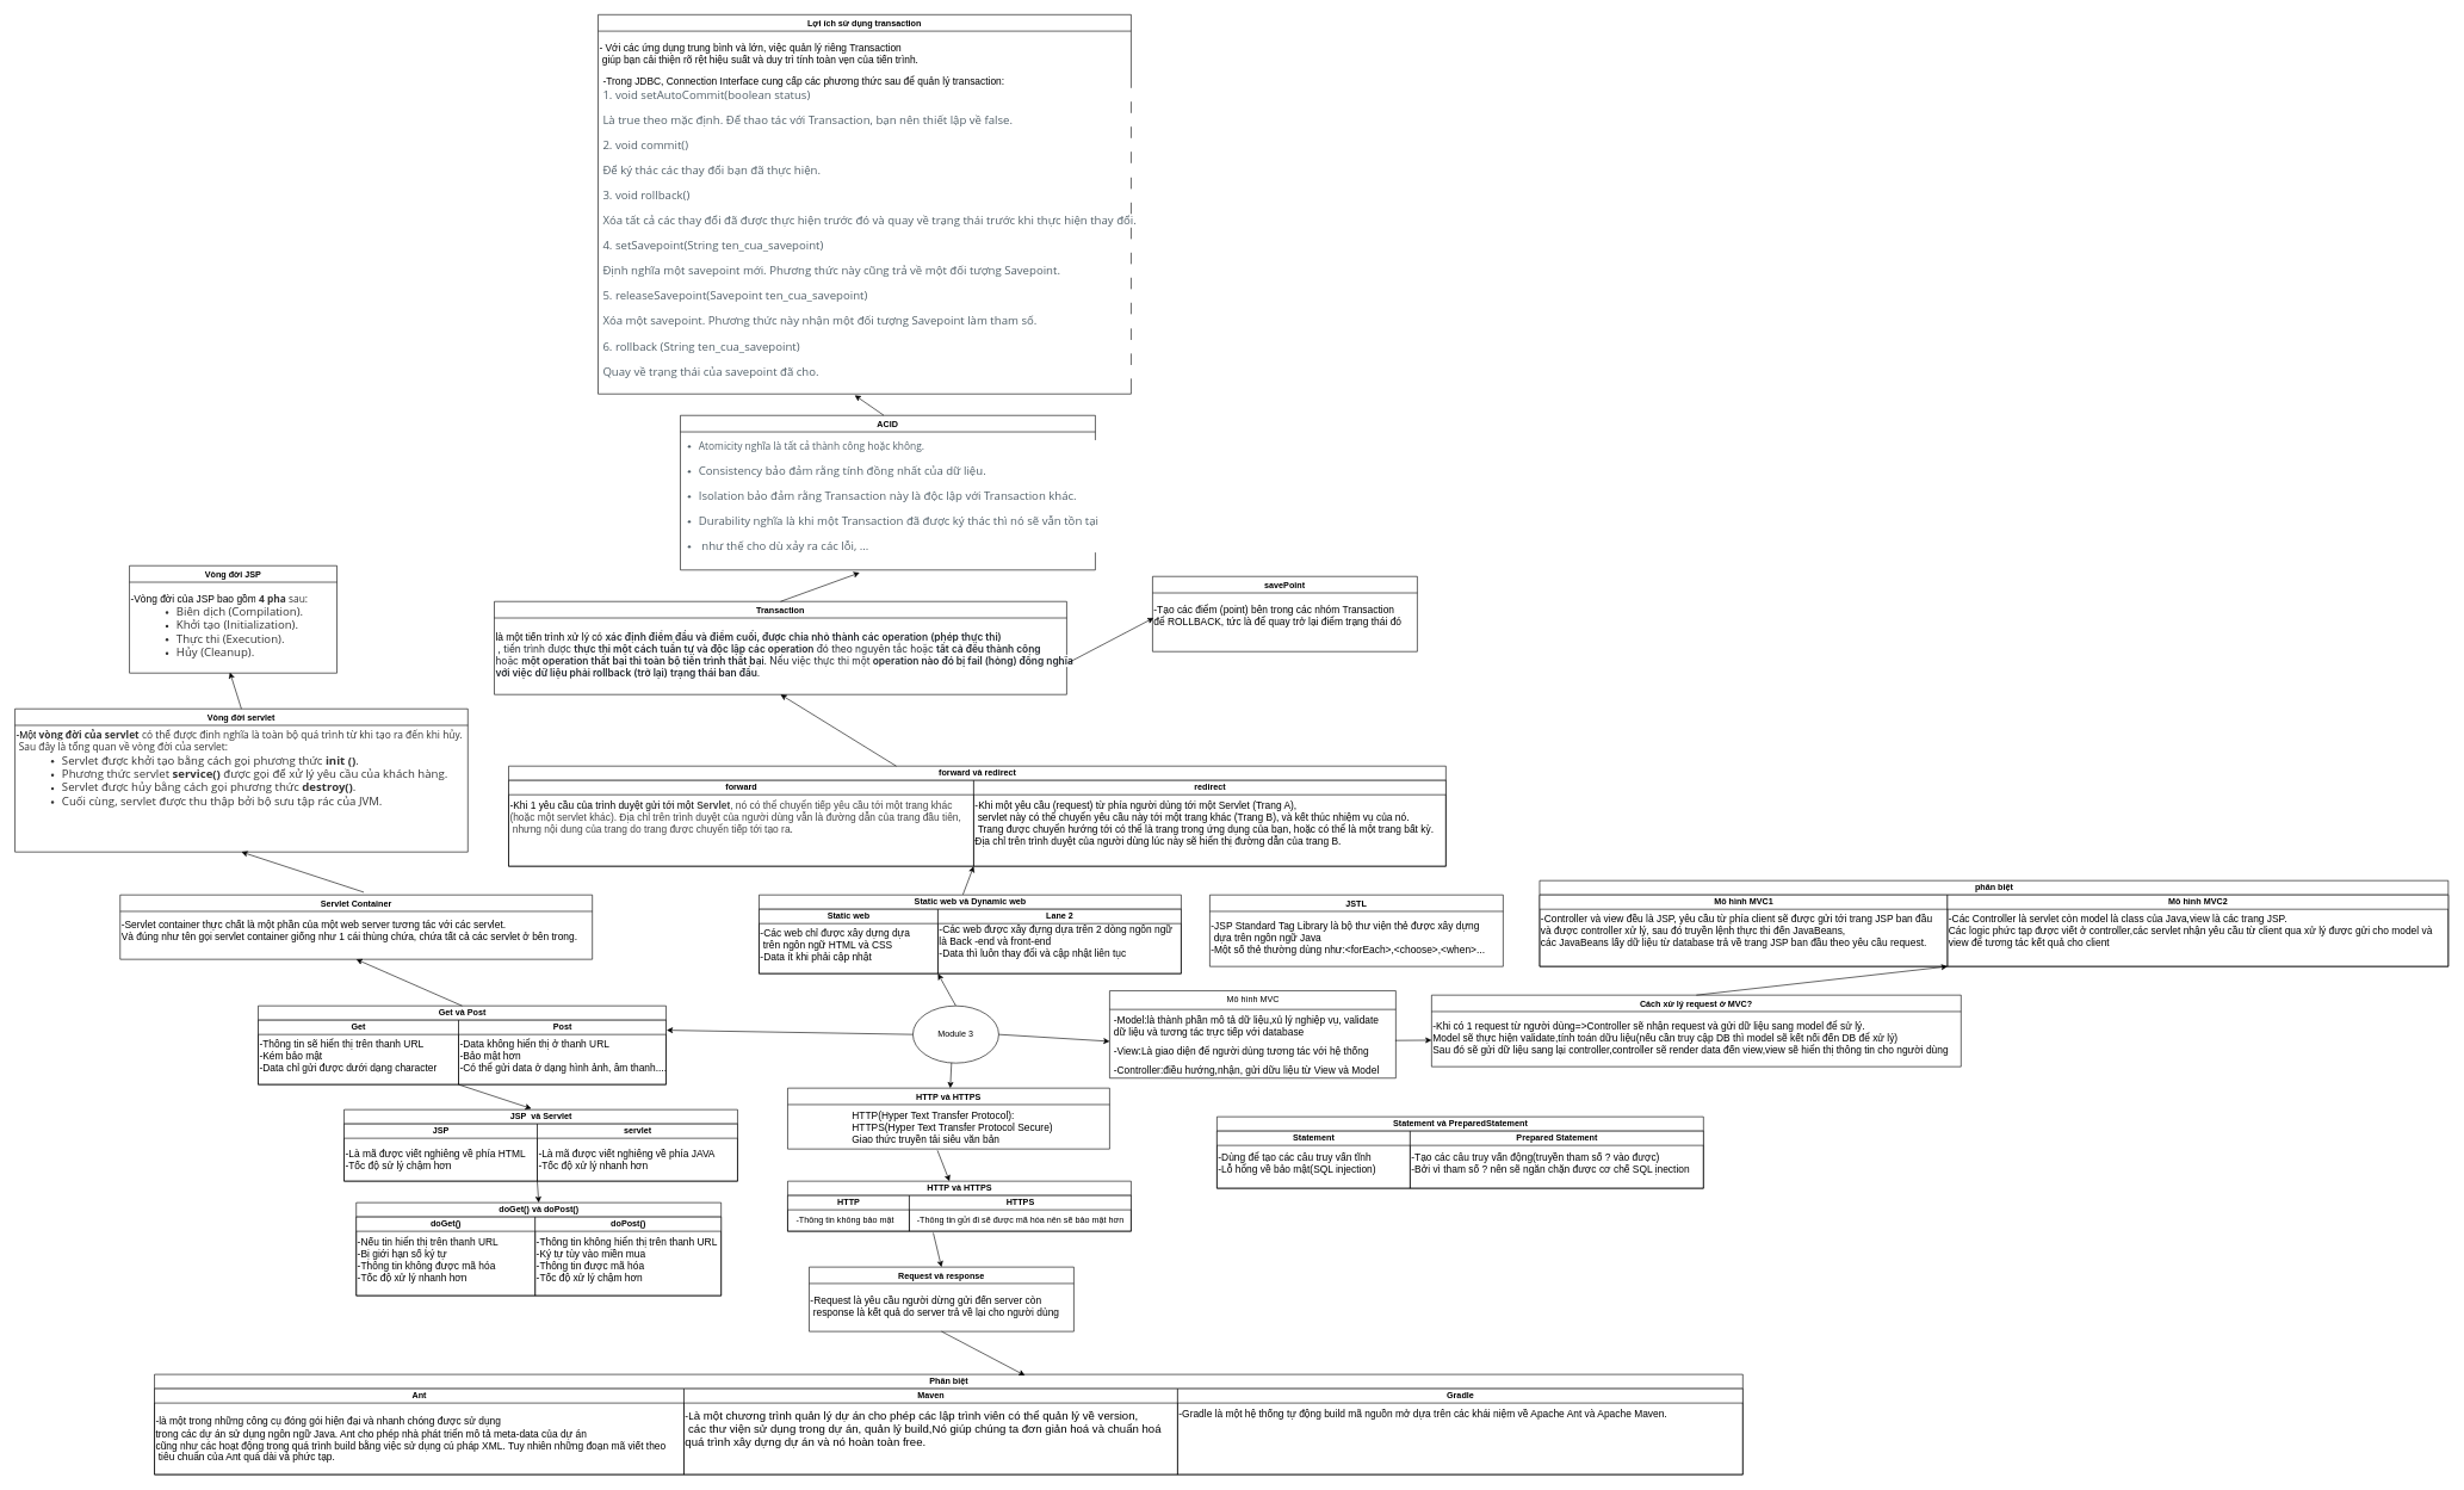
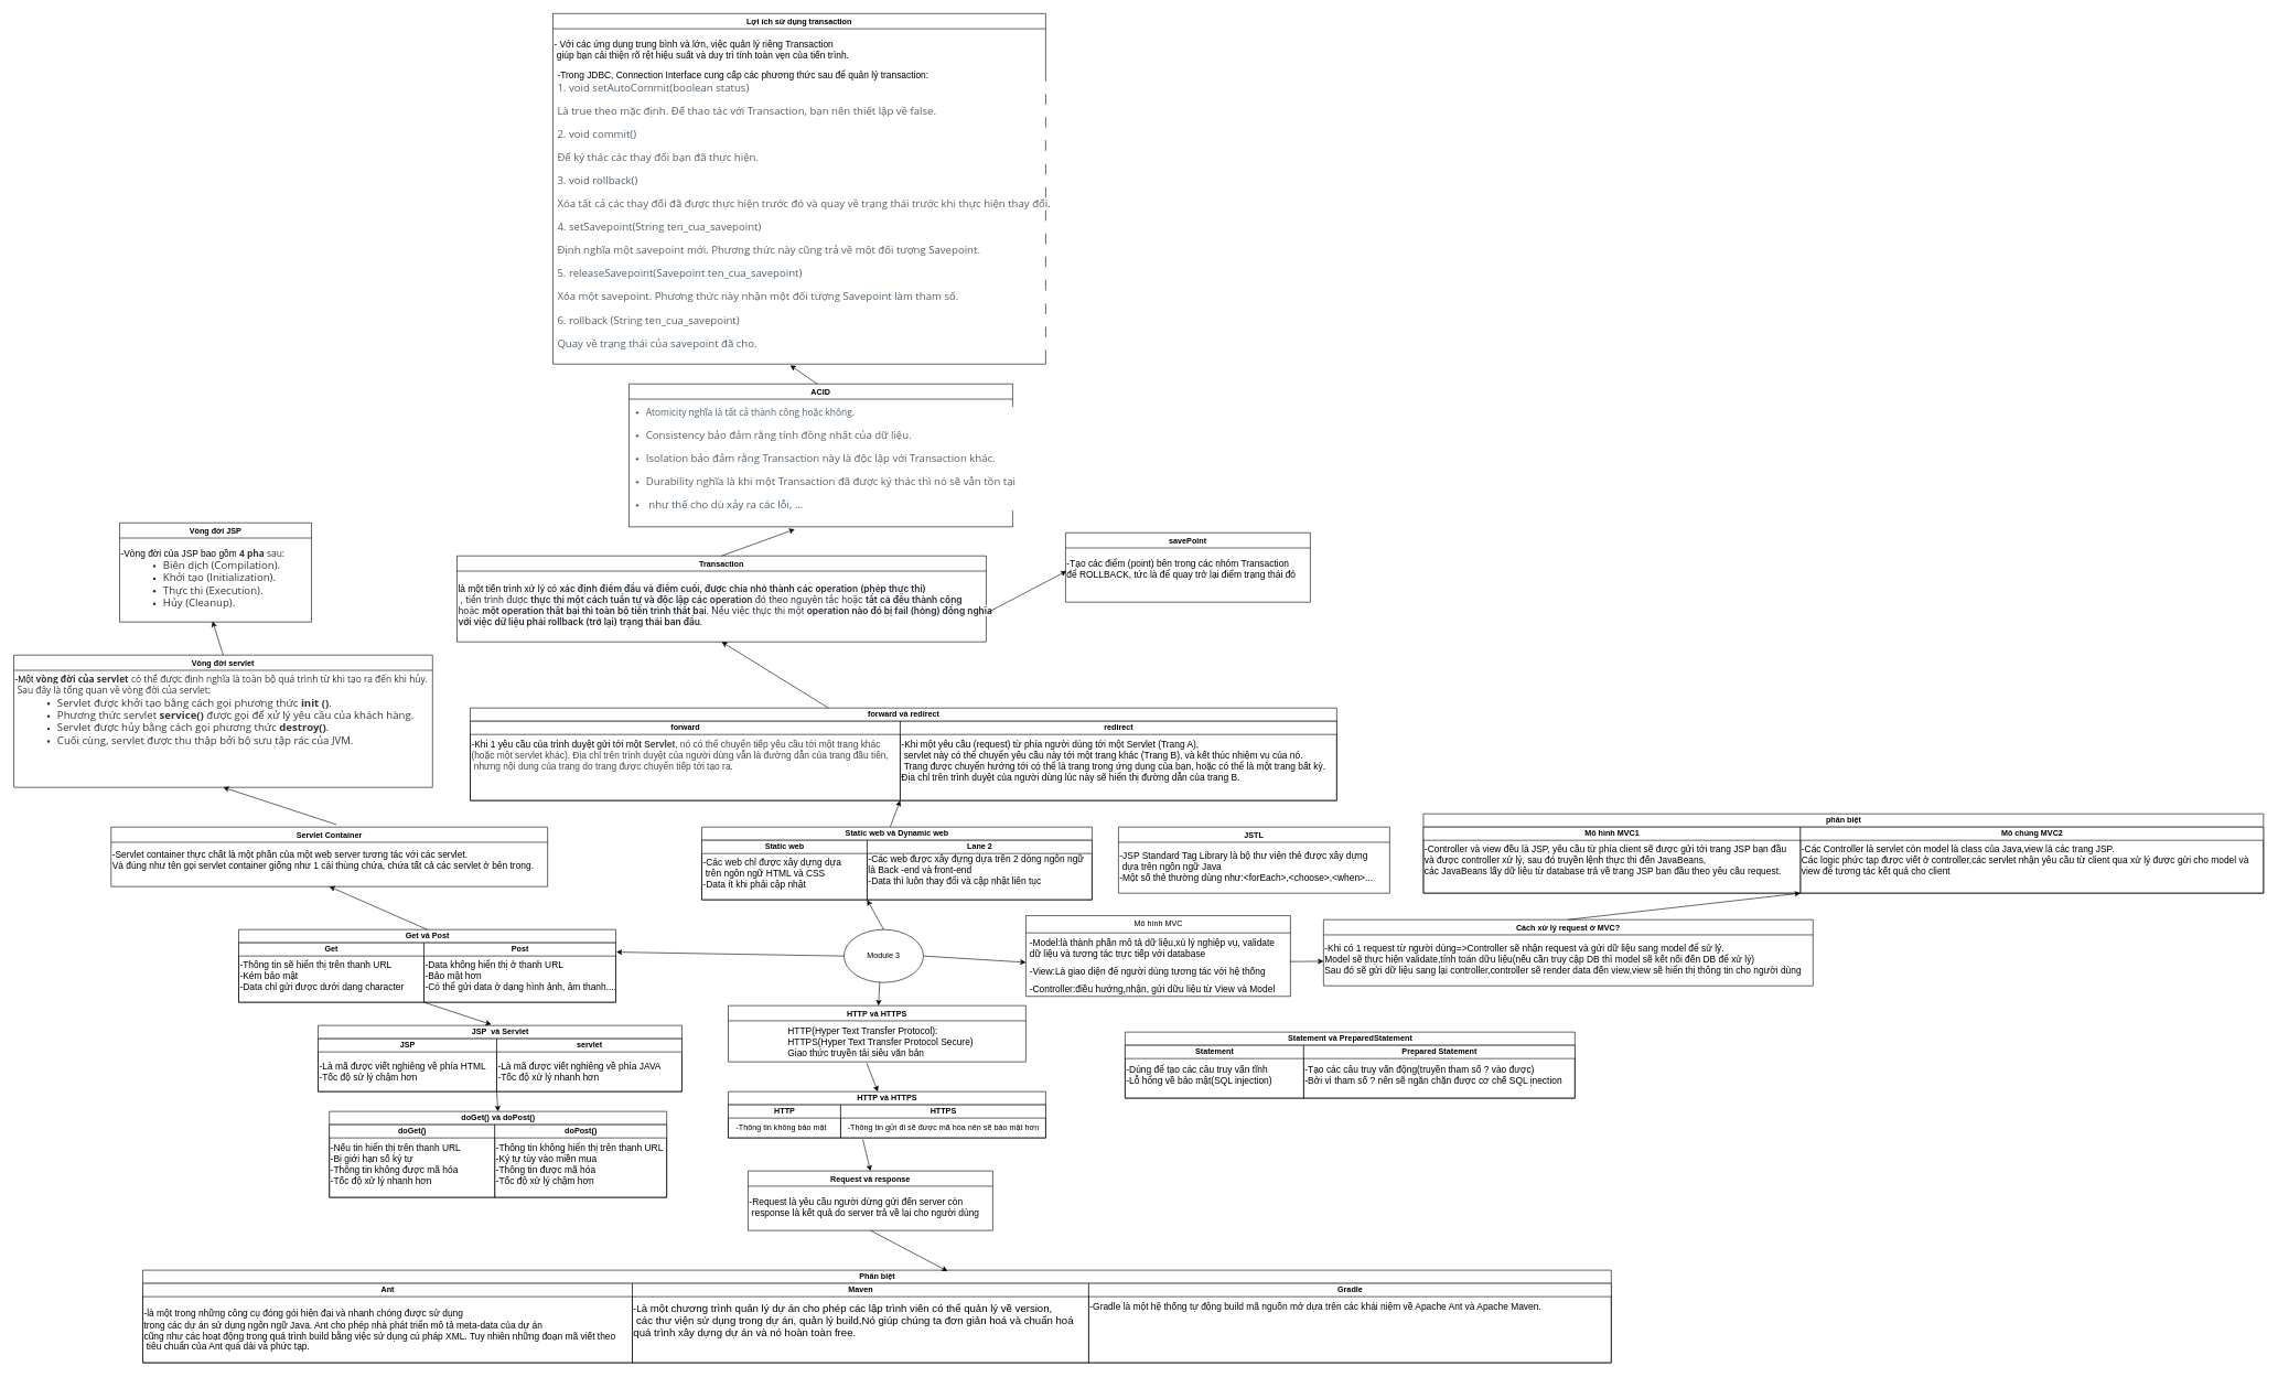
- <mxCell id="66" value="Mô hình MVC2" style="swimlane;startSize=20;html=1;" vertex="1" parent="63"><mxGeometry x="570.0" y="20" width="700" height="100" as="geometry" /></mxCell>
+ <mxCell id="66" value="Mô chúng MVC2" style="swimlane;startSize=20;html=1;" vertex="1" parent="63"><mxGeometry x="570.0" y="20" width="700" height="100" as="geometry" /></mxCell>
